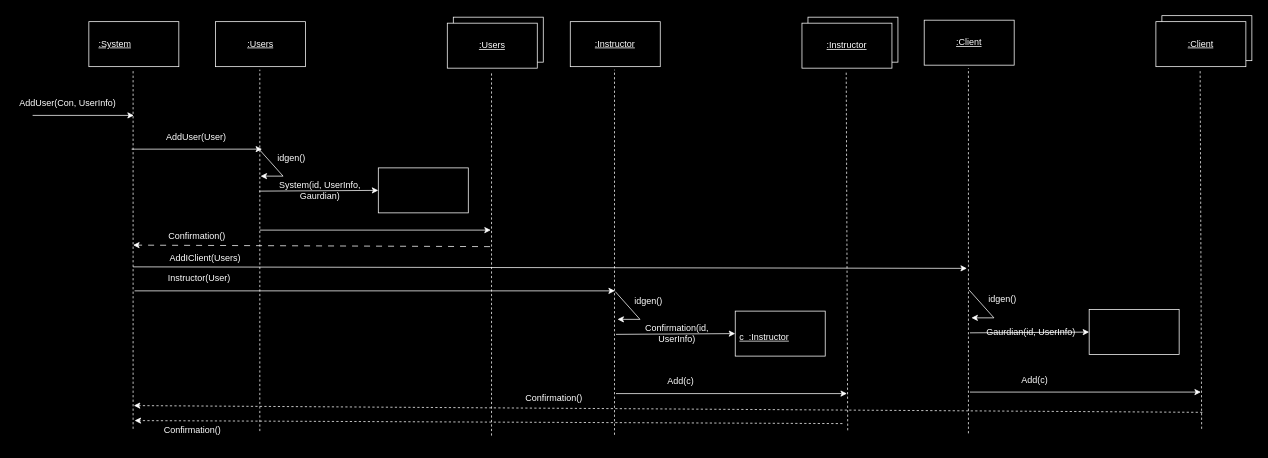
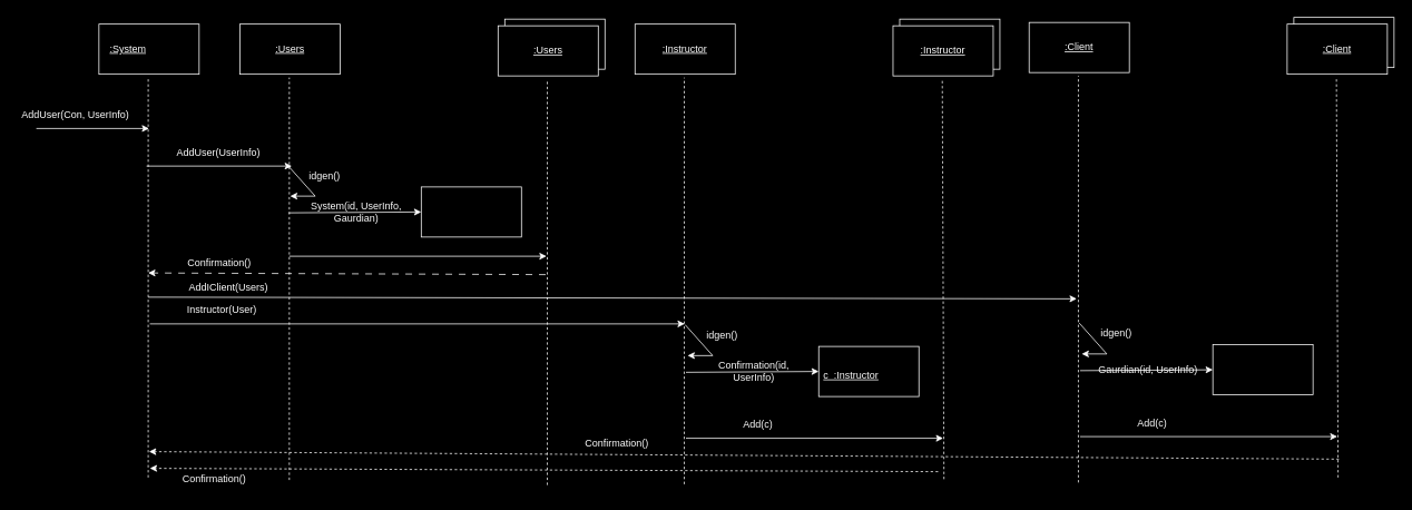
- <mxCell id="12" value="&lt;font color=&quot;#ffffff&quot;&gt;AddUser(User)&lt;/font&gt;" style="text;html=1;align=center;verticalAlign=middle;whiteSpace=wrap;rounded=0;" parent="1" vertex="1"><mxGeometry x="194" y="167" width="135" height="30" as="geometry" /></mxCell>
+ <mxCell id="12" value="&lt;font color=&quot;#ffffff&quot;&gt;AddUser(UserInfo)&lt;/font&gt;" style="text;html=1;align=center;verticalAlign=middle;whiteSpace=wrap;rounded=0;" parent="1" vertex="1"><mxGeometry x="194" y="167" width="135" height="30" as="geometry" /></mxCell>
